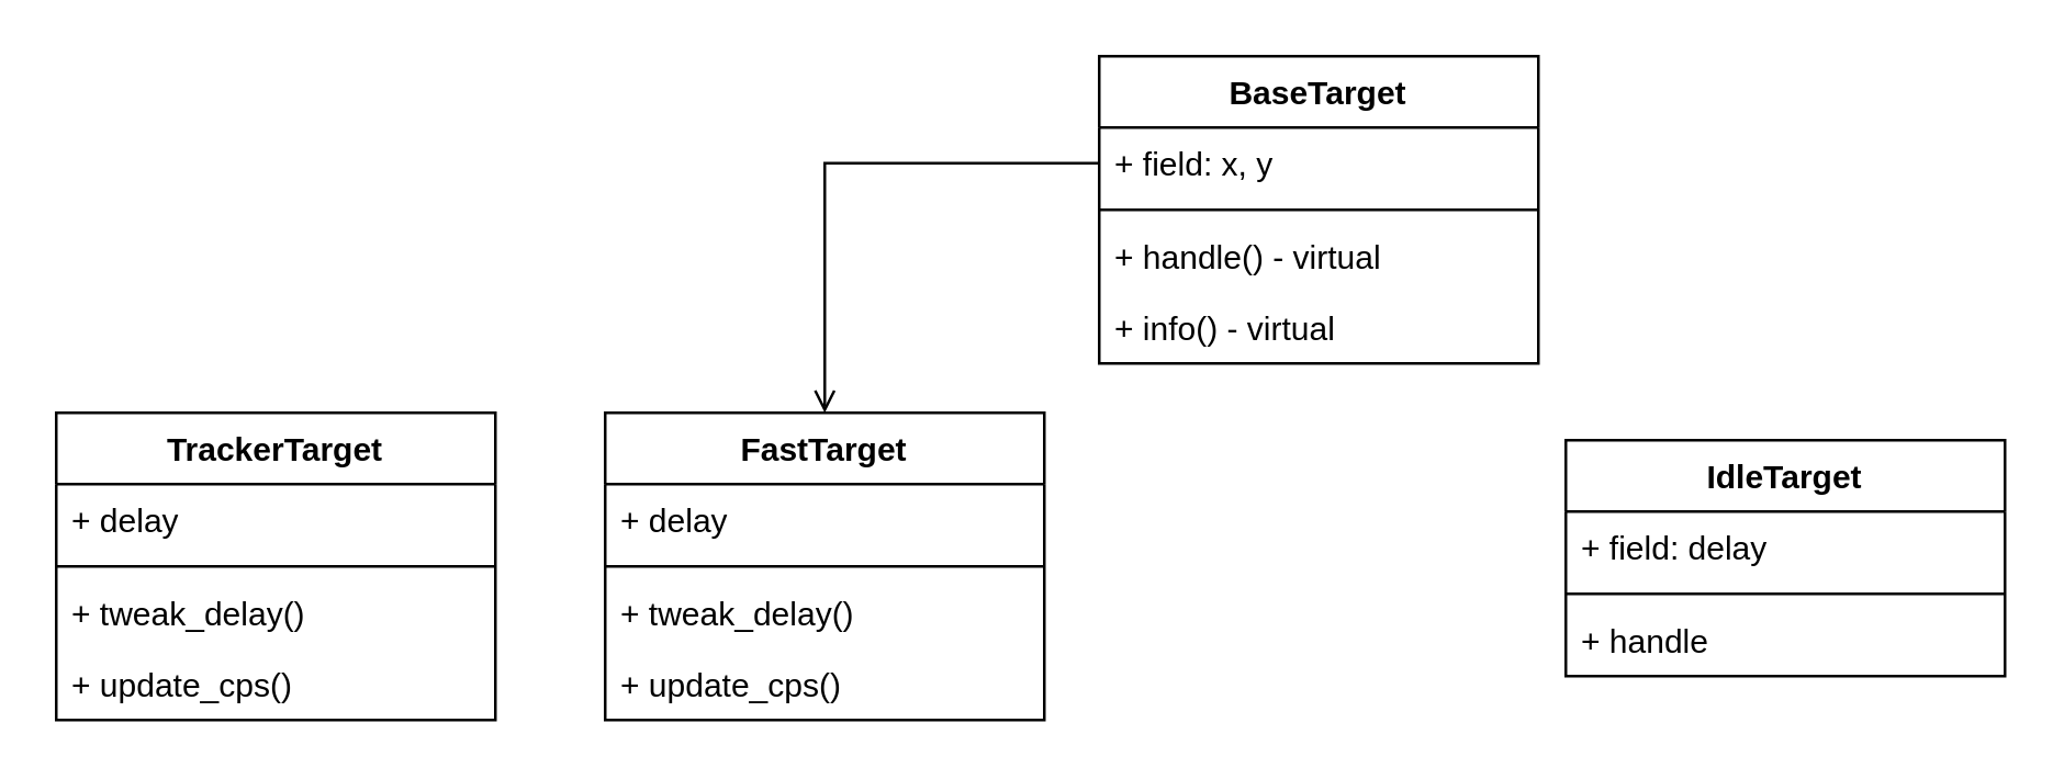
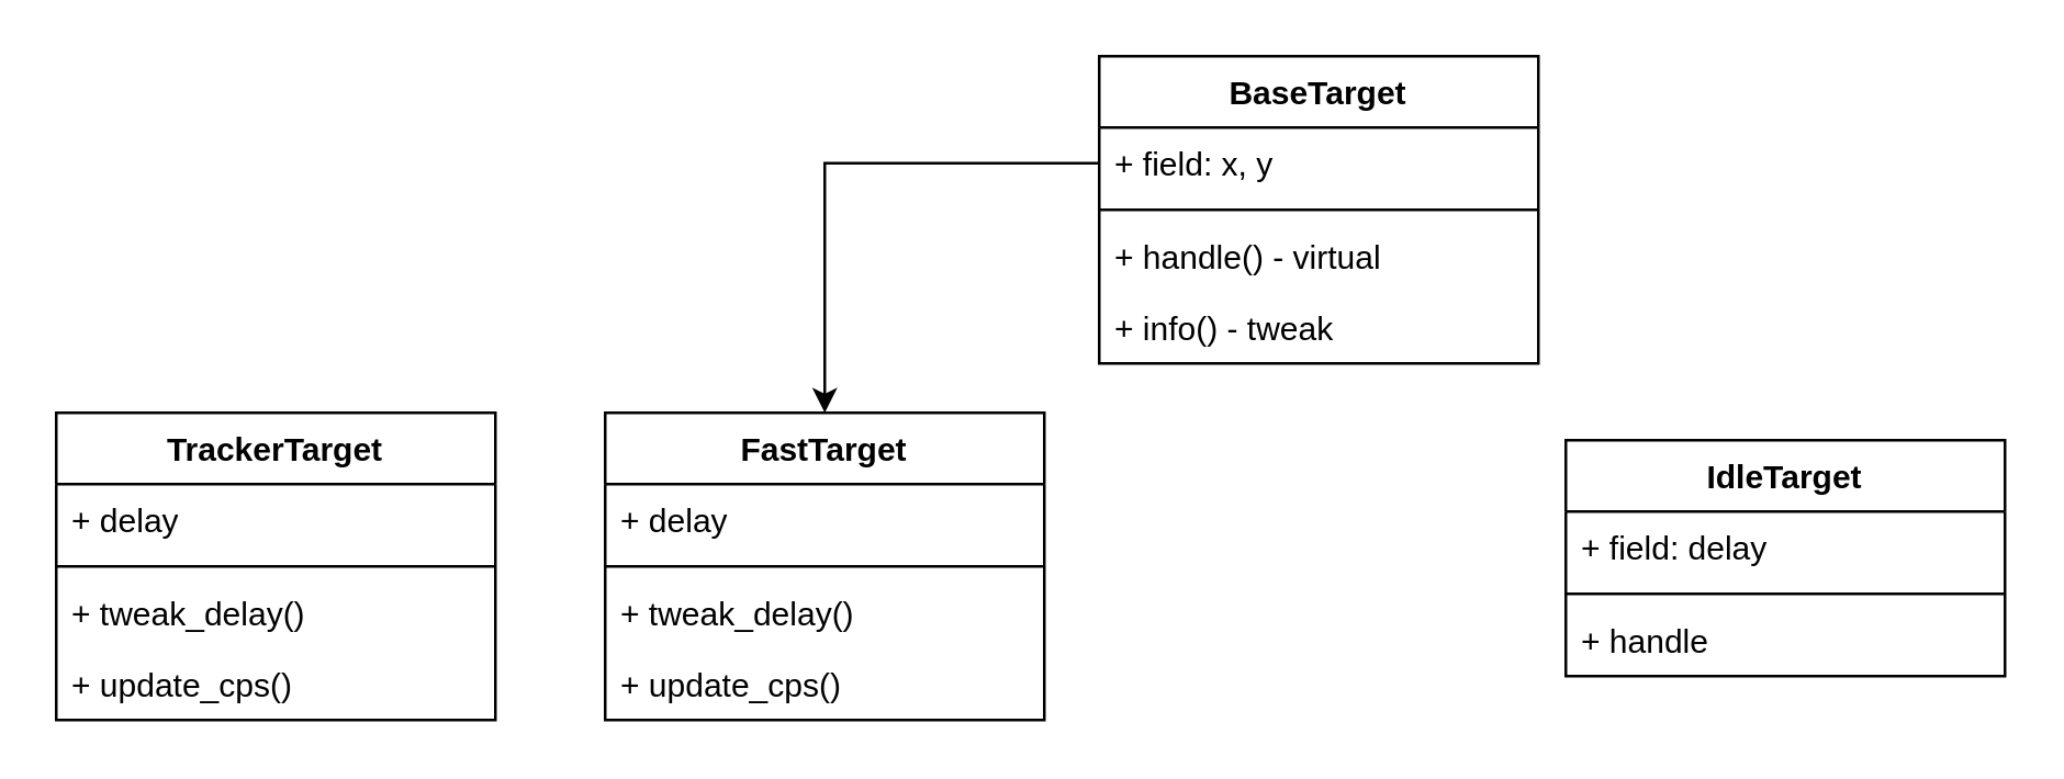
- <mxCell id="6" value="+ info() - virtual" style="text;strokeColor=none;fillColor=none;align=left;verticalAlign=top;spacingLeft=4;spacingRight=4;overflow=hidden;rotatable=0;points=[[0,0.5],[1,0.5]];portConstraint=eastwest;whiteSpace=wrap;html=1;" vertex="1" parent="2"><mxGeometry y="86" width="160" height="26" as="geometry" /></mxCell>
+ <mxCell id="6" value="+ info() - tweak" style="text;strokeColor=none;fillColor=none;align=left;verticalAlign=top;spacingLeft=4;spacingRight=4;overflow=hidden;rotatable=0;points=[[0,0.5],[1,0.5]];portConstraint=eastwest;whiteSpace=wrap;html=1;" vertex="1" parent="2"><mxGeometry y="86" width="160" height="26" as="geometry" /></mxCell>
- <mxCell id="16" style="edgeStyle=orthogonalEdgeStyle;rounded=0;orthogonalLoop=1;jettySize=auto;html=1;endArrow=open;" edge="1" parent="1" source="3" target="11"><mxGeometry relative="1" as="geometry" /></mxCell>
+ <mxCell id="16" style="edgeStyle=orthogonalEdgeStyle;rounded=0;orthogonalLoop=1;jettySize=auto;html=1;" edge="1" parent="1" source="3" target="11"><mxGeometry relative="1" as="geometry" /></mxCell>
